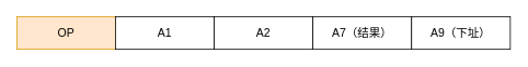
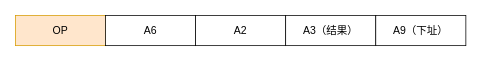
- <mxCell id="3" value="A1" style="rounded=0;whiteSpace=wrap;html=1;fontSize=14;" parent="1" vertex="1"><mxGeometry x="140" y="20" width="120" height="40" as="geometry" /></mxCell>
+ <mxCell id="3" value="A6" style="rounded=0;whiteSpace=wrap;html=1;fontSize=14;" parent="1" vertex="1"><mxGeometry x="140" y="20" width="120" height="40" as="geometry" /></mxCell>
- <mxCell id="5" value="A7（结果）" style="rounded=0;whiteSpace=wrap;html=1;fontSize=14;" parent="1" vertex="1"><mxGeometry x="380" y="20" width="120" height="40" as="geometry" /></mxCell>
+ <mxCell id="5" value="A3（结果）" style="rounded=0;whiteSpace=wrap;html=1;fontSize=14;" parent="1" vertex="1"><mxGeometry x="380" y="20" width="120" height="40" as="geometry" /></mxCell>
